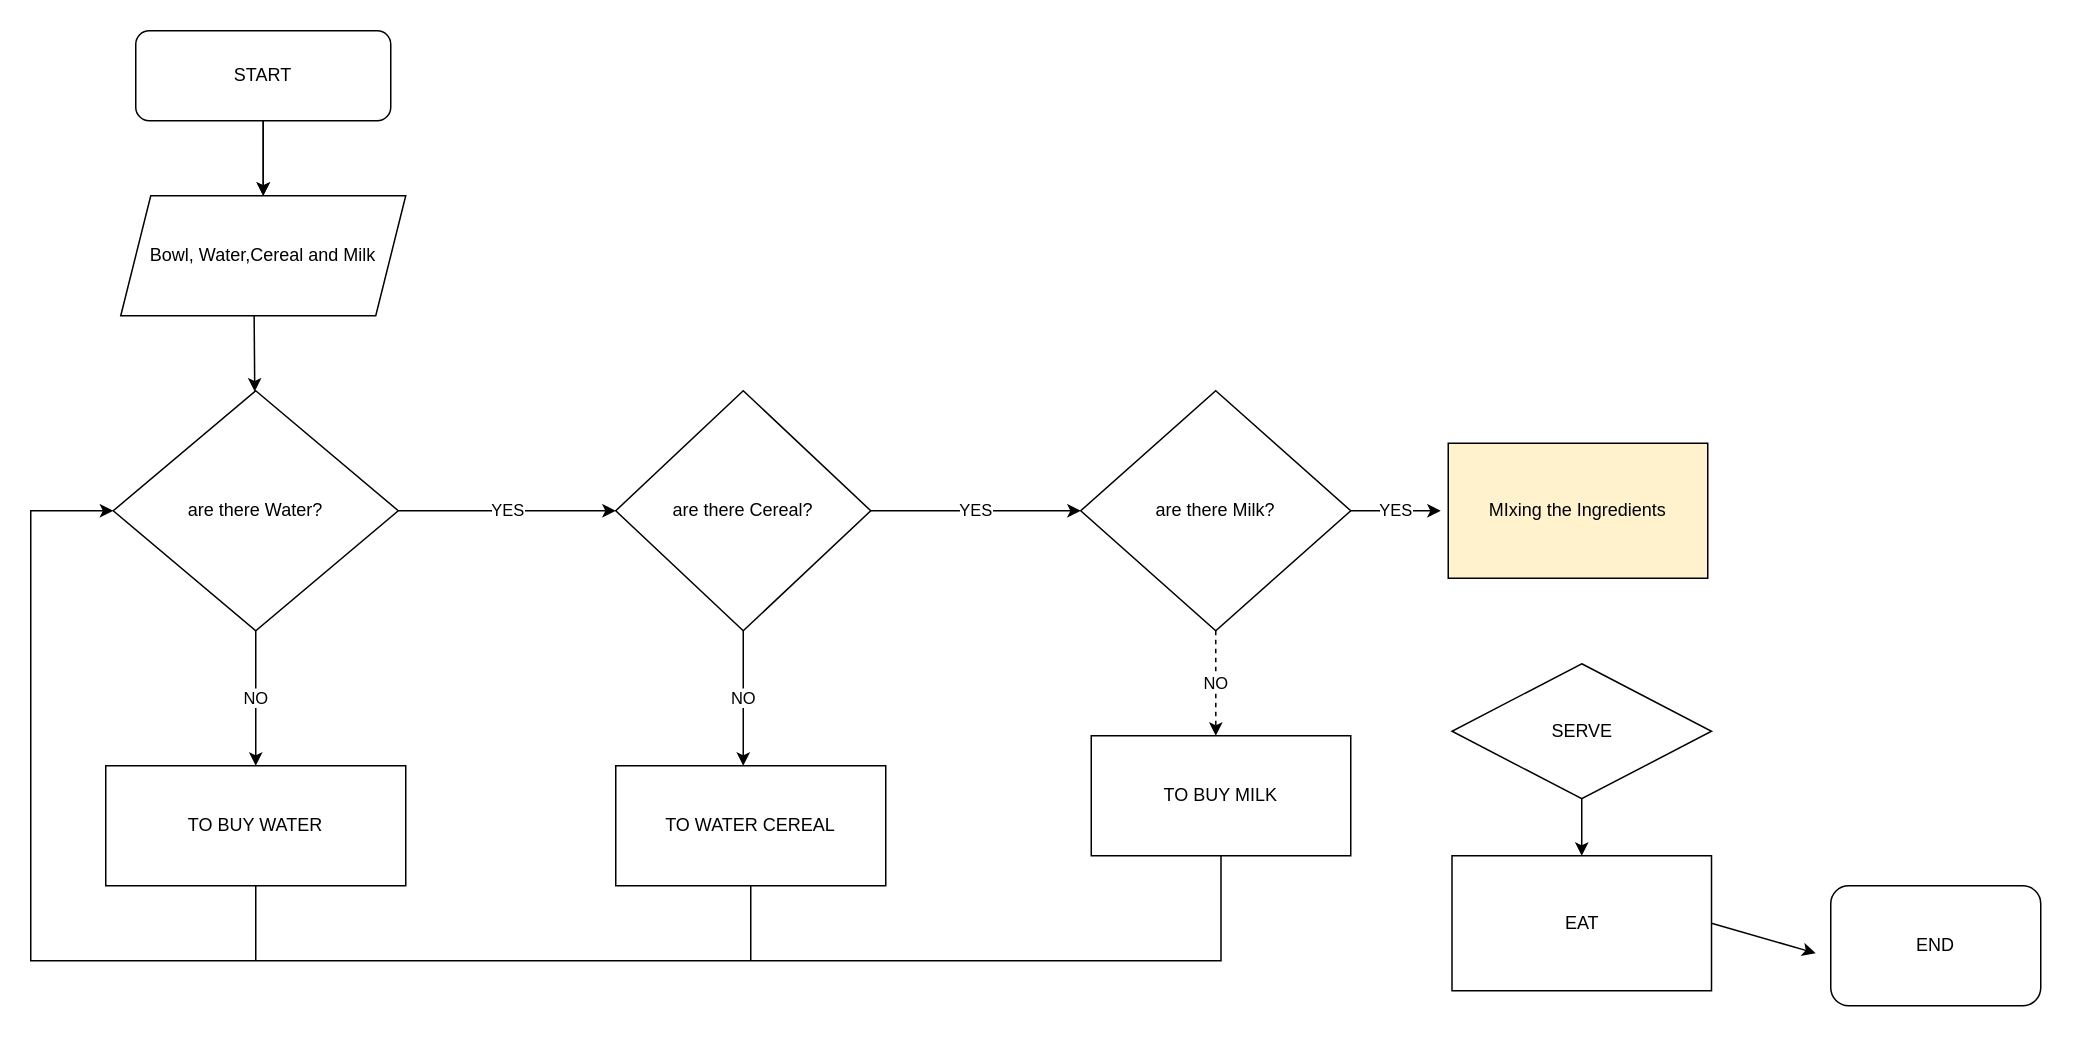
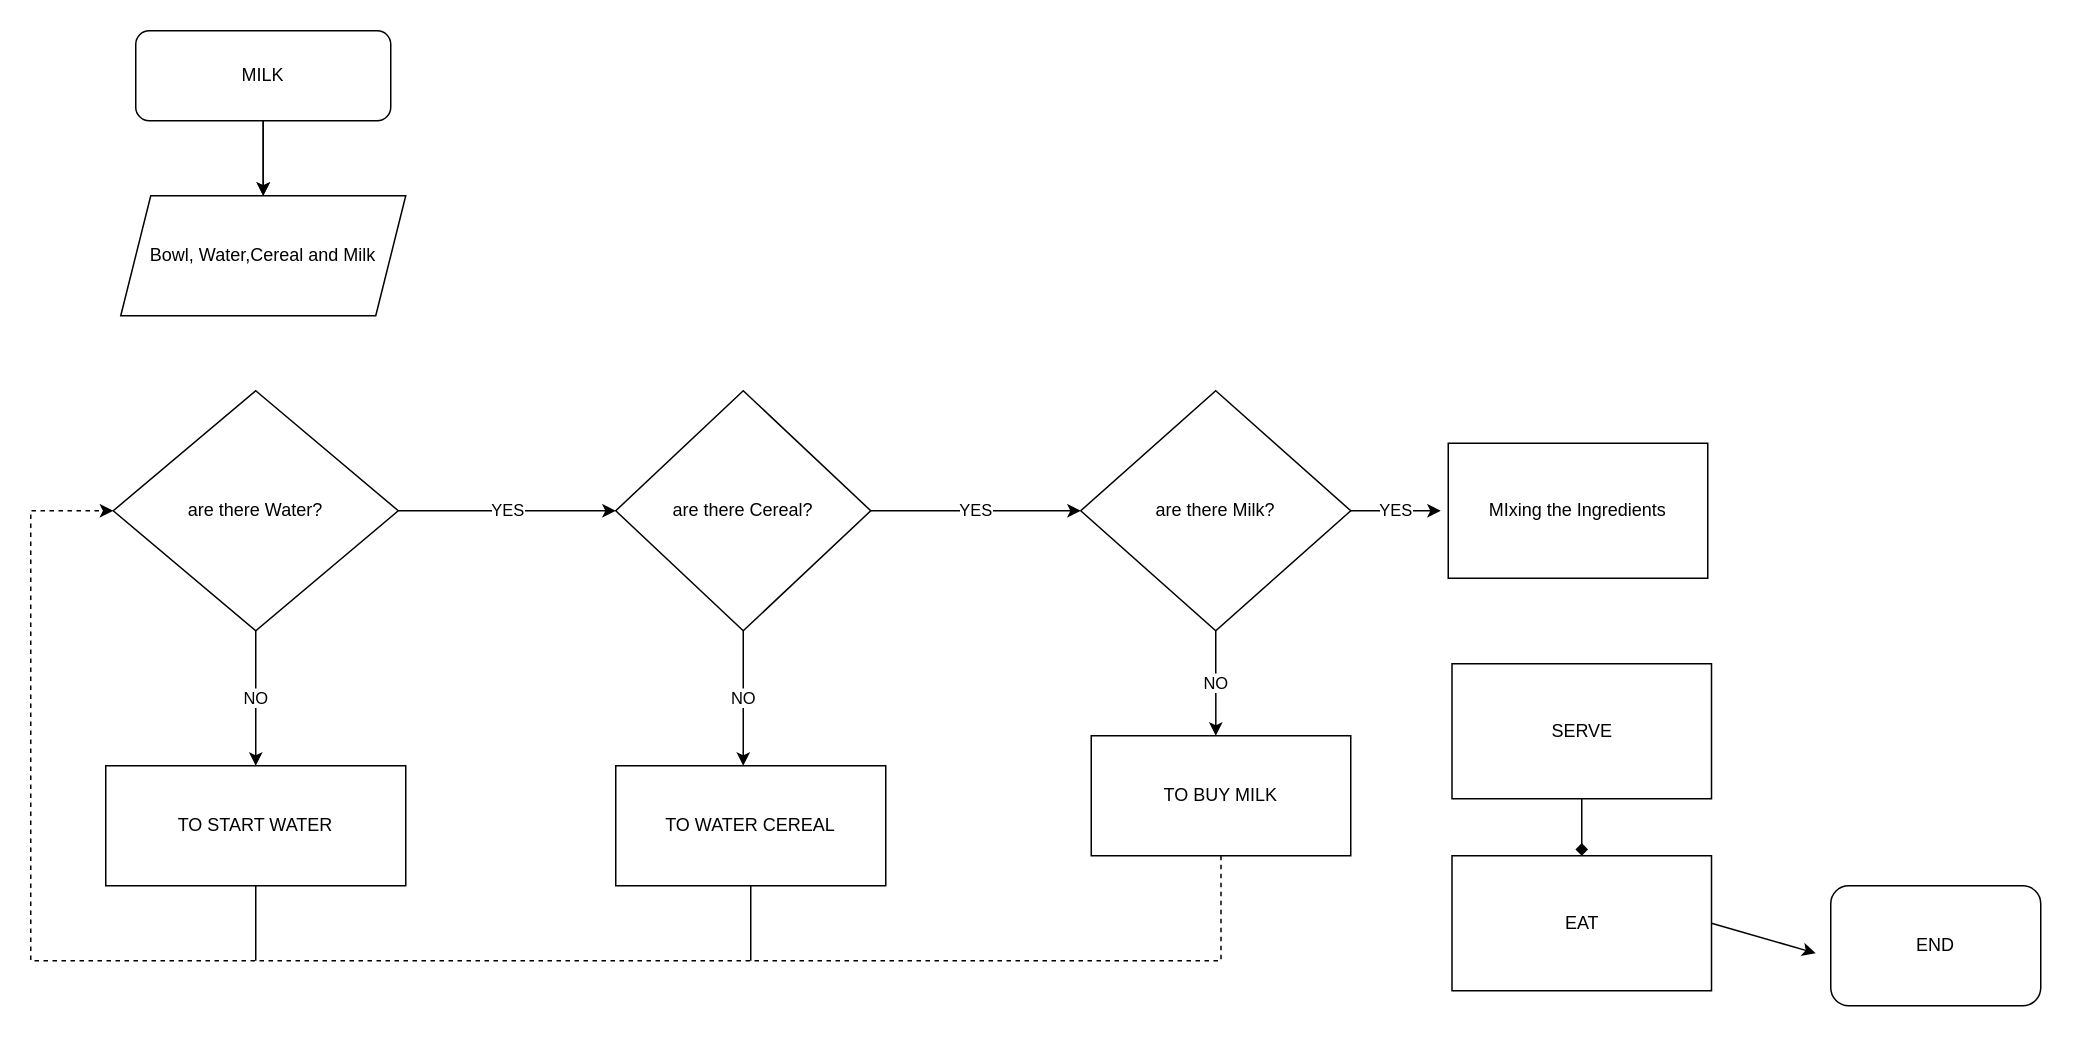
- <mxCell id="3" value="START" style="rounded=1;whiteSpace=wrap;html=1;" vertex="1" parent="1"><mxGeometry x="90" width="170" height="60" as="geometry" y="20" /></mxCell>
+ <mxCell id="3" value="MILK" style="rounded=1;whiteSpace=wrap;html=1;" vertex="1" parent="1"><mxGeometry x="90" width="170" height="60" as="geometry" y="20" /></mxCell>
- <mxCell id="9" value="" style="endArrow=classic;html=1;rounded=0;exitX=0.468;exitY=1;exitDx=0;exitDy=0;exitPerimeter=0;" edge="1" parent="1" source="4" target="6"><mxGeometry width="50" height="50" relative="1" as="geometry"><mxPoint x="170" y="220" as="sourcePoint" /><mxPoint x="490" y="260" as="targetPoint" /></mxGeometry></mxCell>
- <mxCell id="19" value="MIxing the Ingredients" style="rounded=0;whiteSpace=wrap;html=1;fillColor=#fff2cc;" vertex="1" parent="1"><mxGeometry x="965" y="295" width="173" height="90" as="geometry" /></mxCell>
+ <mxCell id="19" value="MIxing the Ingredients" style="rounded=0;whiteSpace=wrap;html=1;" vertex="1" parent="1"><mxGeometry x="965" y="295" width="173" height="90" as="geometry" /></mxCell>
- <mxCell id="16" value="NO&lt;br&gt;" style="endArrow=classic;html=1;rounded=0;exitX=0.5;exitY=1;exitDx=0;exitDy=0;entryX=0.48;entryY=0;entryDx=0;entryDy=0;entryPerimeter=0;dashed=1;" edge="1" parent="1" source="15" target="18"><mxGeometry relative="1" as="geometry"><mxPoint x="505" y="430" as="sourcePoint" /><mxPoint x="810" y="520" as="targetPoint" /></mxGeometry></mxCell>
+ <mxCell id="16" value="NO&lt;br&gt;" style="endArrow=classic;html=1;rounded=0;exitX=0.5;exitY=1;exitDx=0;exitDy=0;entryX=0.48;entryY=0;entryDx=0;entryDy=0;entryPerimeter=0;" edge="1" parent="1" source="15" target="18"><mxGeometry relative="1" as="geometry"><mxPoint x="505" y="430" as="sourcePoint" /><mxPoint x="810" y="520" as="targetPoint" /></mxGeometry></mxCell>
- <mxCell id="20" value="SERVE" style="rhombus;whiteSpace=wrap;html=1;" vertex="1" parent="1"><mxGeometry x="967.5" y="442" width="173" height="90" as="geometry" /></mxCell>
+ <mxCell id="20" value="SERVE" style="rounded=0;whiteSpace=wrap;html=1;" vertex="1" parent="1"><mxGeometry x="967.5" y="442" width="173" height="90" as="geometry" /></mxCell>
- <mxCell id="10" value="TO BUY WATER" style="rounded=0;whiteSpace=wrap;html=1;" vertex="1" parent="1"><mxGeometry x="70" y="510" width="200" height="80" as="geometry" /></mxCell>
+ <mxCell id="10" value="TO START WATER" style="rounded=0;whiteSpace=wrap;html=1;" vertex="1" parent="1"><mxGeometry x="70" y="510" width="200" height="80" as="geometry" /></mxCell>
- <mxCell id="23" value="" style="endArrow=classic;html=1;rounded=0;exitX=0.5;exitY=1;exitDx=0;exitDy=0;entryX=0.5;entryY=0;entryDx=0;entryDy=0;" edge="1" parent="1" source="20" target="22"><mxGeometry width="50" height="50" relative="1" as="geometry"><mxPoint x="1150" y="440" as="sourcePoint" /><mxPoint x="1200" y="390" as="targetPoint" /></mxGeometry></mxCell>
+ <mxCell id="23" value="" style="endArrow=diamond;html=1;rounded=0;exitX=0.5;exitY=1;exitDx=0;exitDy=0;entryX=0.5;entryY=0;entryDx=0;entryDy=0;" edge="1" parent="1" source="20" target="22"><mxGeometry width="50" height="50" relative="1" as="geometry"><mxPoint x="1150" y="440" as="sourcePoint" /><mxPoint x="1200" y="390" as="targetPoint" /></mxGeometry></mxCell>
- <mxCell id="17" style="edgeStyle=orthogonalEdgeStyle;rounded=0;orthogonalLoop=1;jettySize=auto;html=1;exitX=0.5;exitY=1;exitDx=0;exitDy=0;entryX=0;entryY=0.5;entryDx=0;entryDy=0;" edge="1" parent="1" source="18" target="6"><mxGeometry relative="1" as="geometry"><Array as="points"><mxPoint x="814" y="640" /><mxPoint x="20" y="640" /><mxPoint x="20" y="340" /></Array></mxGeometry></mxCell>
+ <mxCell id="17" style="edgeStyle=orthogonalEdgeStyle;rounded=0;orthogonalLoop=1;jettySize=auto;html=1;exitX=0.5;exitY=1;exitDx=0;exitDy=0;entryX=0;entryY=0.5;entryDx=0;entryDy=0;dashed=1;" edge="1" parent="1" source="18" target="6"><mxGeometry relative="1" as="geometry"><Array as="points"><mxPoint x="814" y="640" /><mxPoint x="20" y="640" /><mxPoint x="20" y="340" /></Array></mxGeometry></mxCell>
